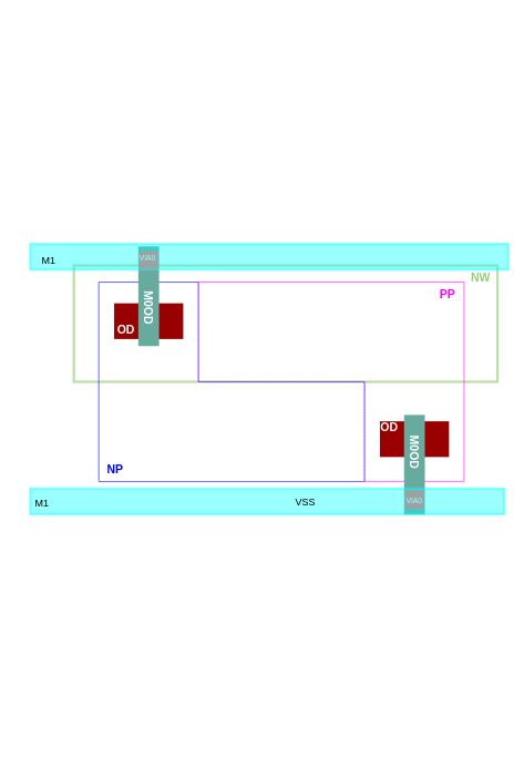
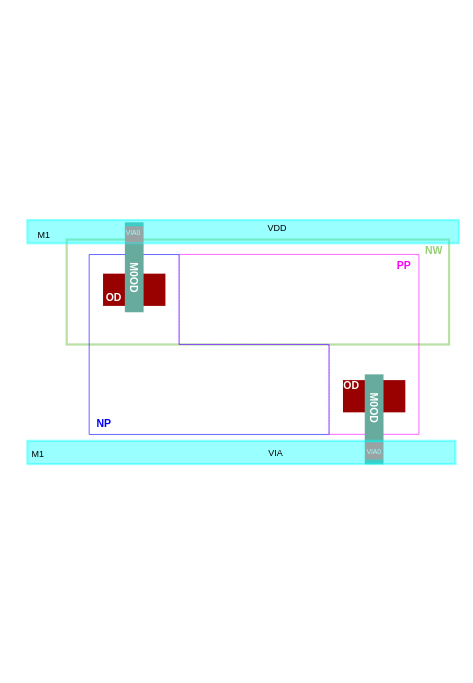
+ <mxCell id="34" value="VDD" style="text;html=1;strokeColor=none;fillColor=none;align=center;verticalAlign=middle;whiteSpace=wrap;rounded=0;dashed=1;" vertex="1" parent="1"><mxGeometry x="338.75" y="289" width="60" height="30" as="geometry" /></mxCell>
- <mxCell id="36" value="VSS" style="text;html=1;strokeColor=none;fillColor=none;align=center;verticalAlign=middle;whiteSpace=wrap;rounded=0;dashed=1;" vertex="1" parent="1"><mxGeometry x="336.5" y="588.82" width="60" height="30" as="geometry" /></mxCell>
+ <mxCell id="36" value="VIA" style="text;html=1;strokeColor=none;fillColor=none;align=center;verticalAlign=middle;whiteSpace=wrap;rounded=0;dashed=1;" vertex="1" parent="1"><mxGeometry x="336.5" y="588.82" width="60" height="30" as="geometry" /></mxCell>
